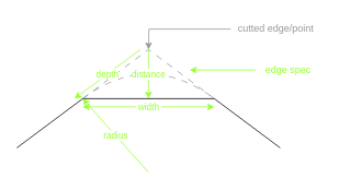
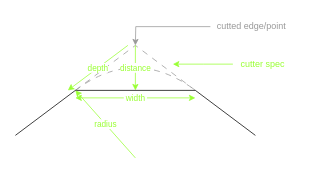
- <mxCell id="11" value="edge spec" style="text;html=1;strokeColor=none;fillColor=none;align=center;verticalAlign=middle;whiteSpace=wrap;rounded=0;fontColor=#99FF33;" vertex="1" parent="1"><mxGeometry x="310" y="70" width="80" height="30" as="geometry" /></mxCell>
+ <mxCell id="11" value="cutter spec" style="text;html=1;strokeColor=none;fillColor=none;align=center;verticalAlign=middle;whiteSpace=wrap;rounded=0;fontColor=#99FF33;" vertex="1" parent="1"><mxGeometry x="310" y="70" width="80" height="30" as="geometry" /></mxCell>
